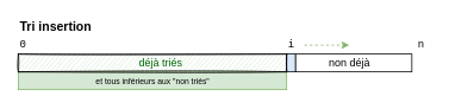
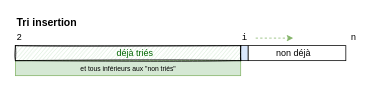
- <mxCell id="4" value="0" style="text;html=1;align=left;verticalAlign=middle;resizable=0;points=[];autosize=1;strokeColor=none;fillColor=none;fontFamily=Courier New;" parent="1" vertex="1"><mxGeometry x="20" y="40" width="20" height="20" as="geometry" /></mxCell>
+ <mxCell id="4" value="2" style="text;html=1;align=left;verticalAlign=middle;resizable=0;points=[];autosize=1;strokeColor=none;fillColor=none;fontFamily=Courier New;" parent="1" vertex="1"><mxGeometry x="20" y="40" width="20" height="20" as="geometry" /></mxCell>
